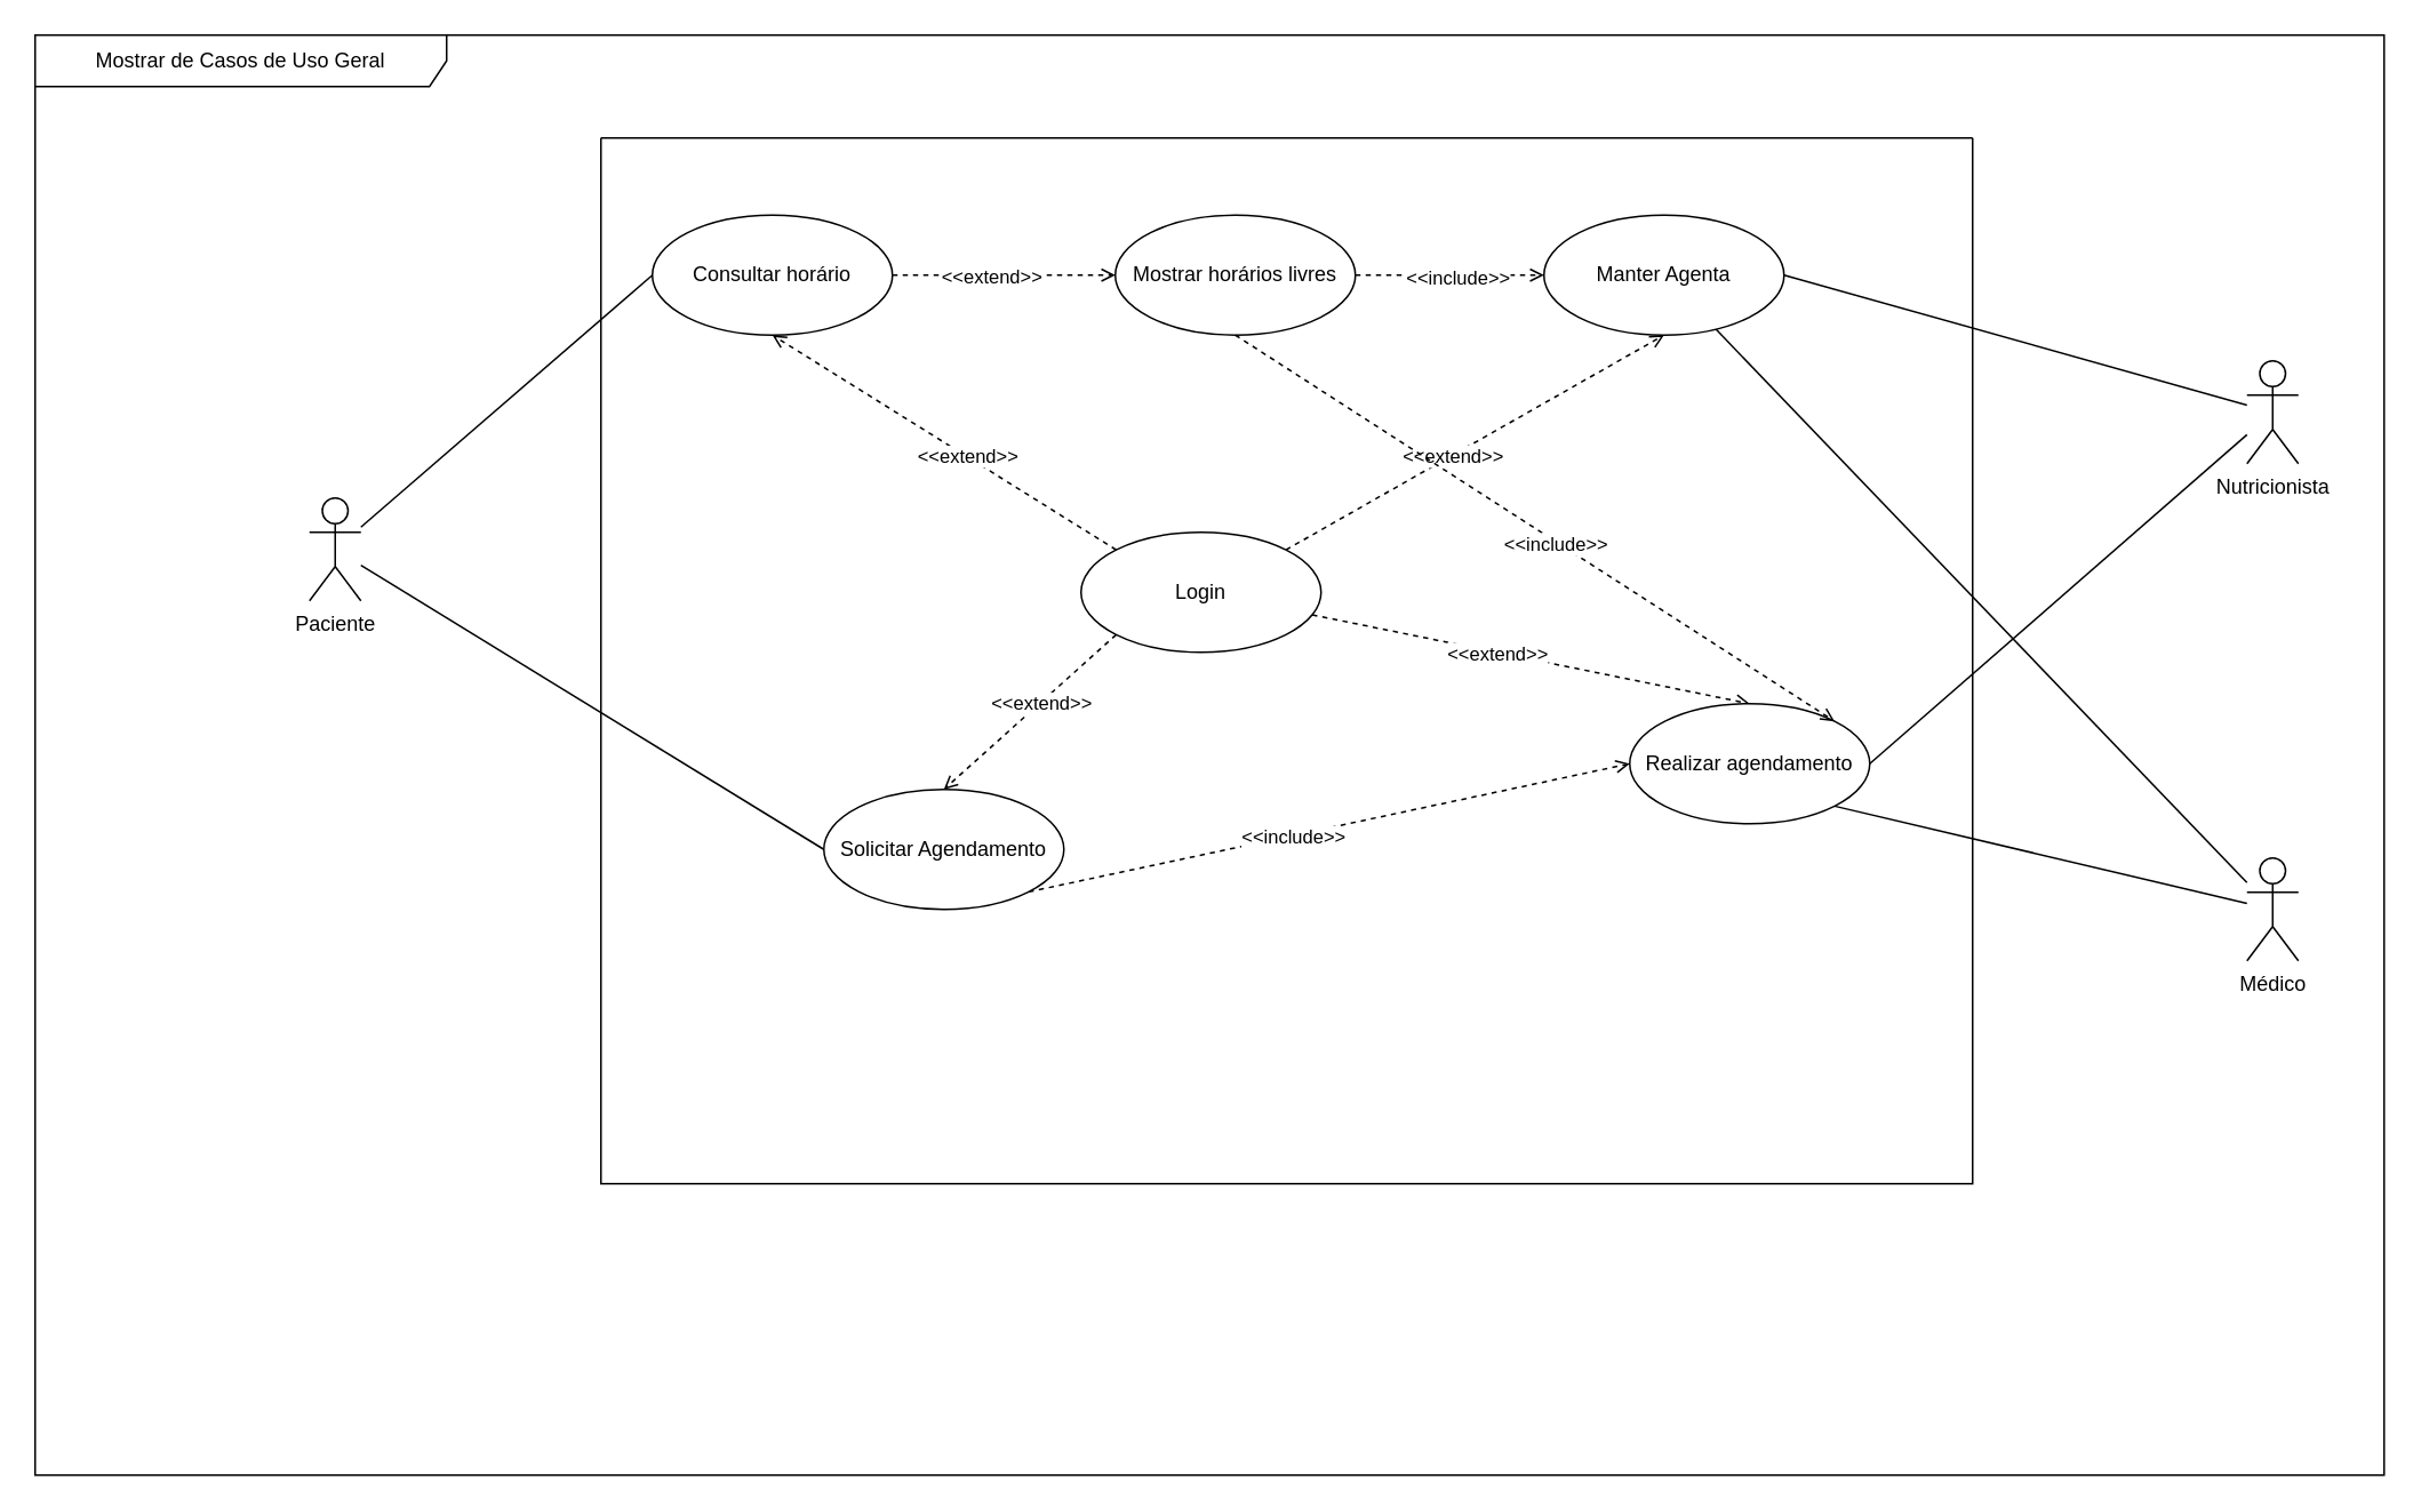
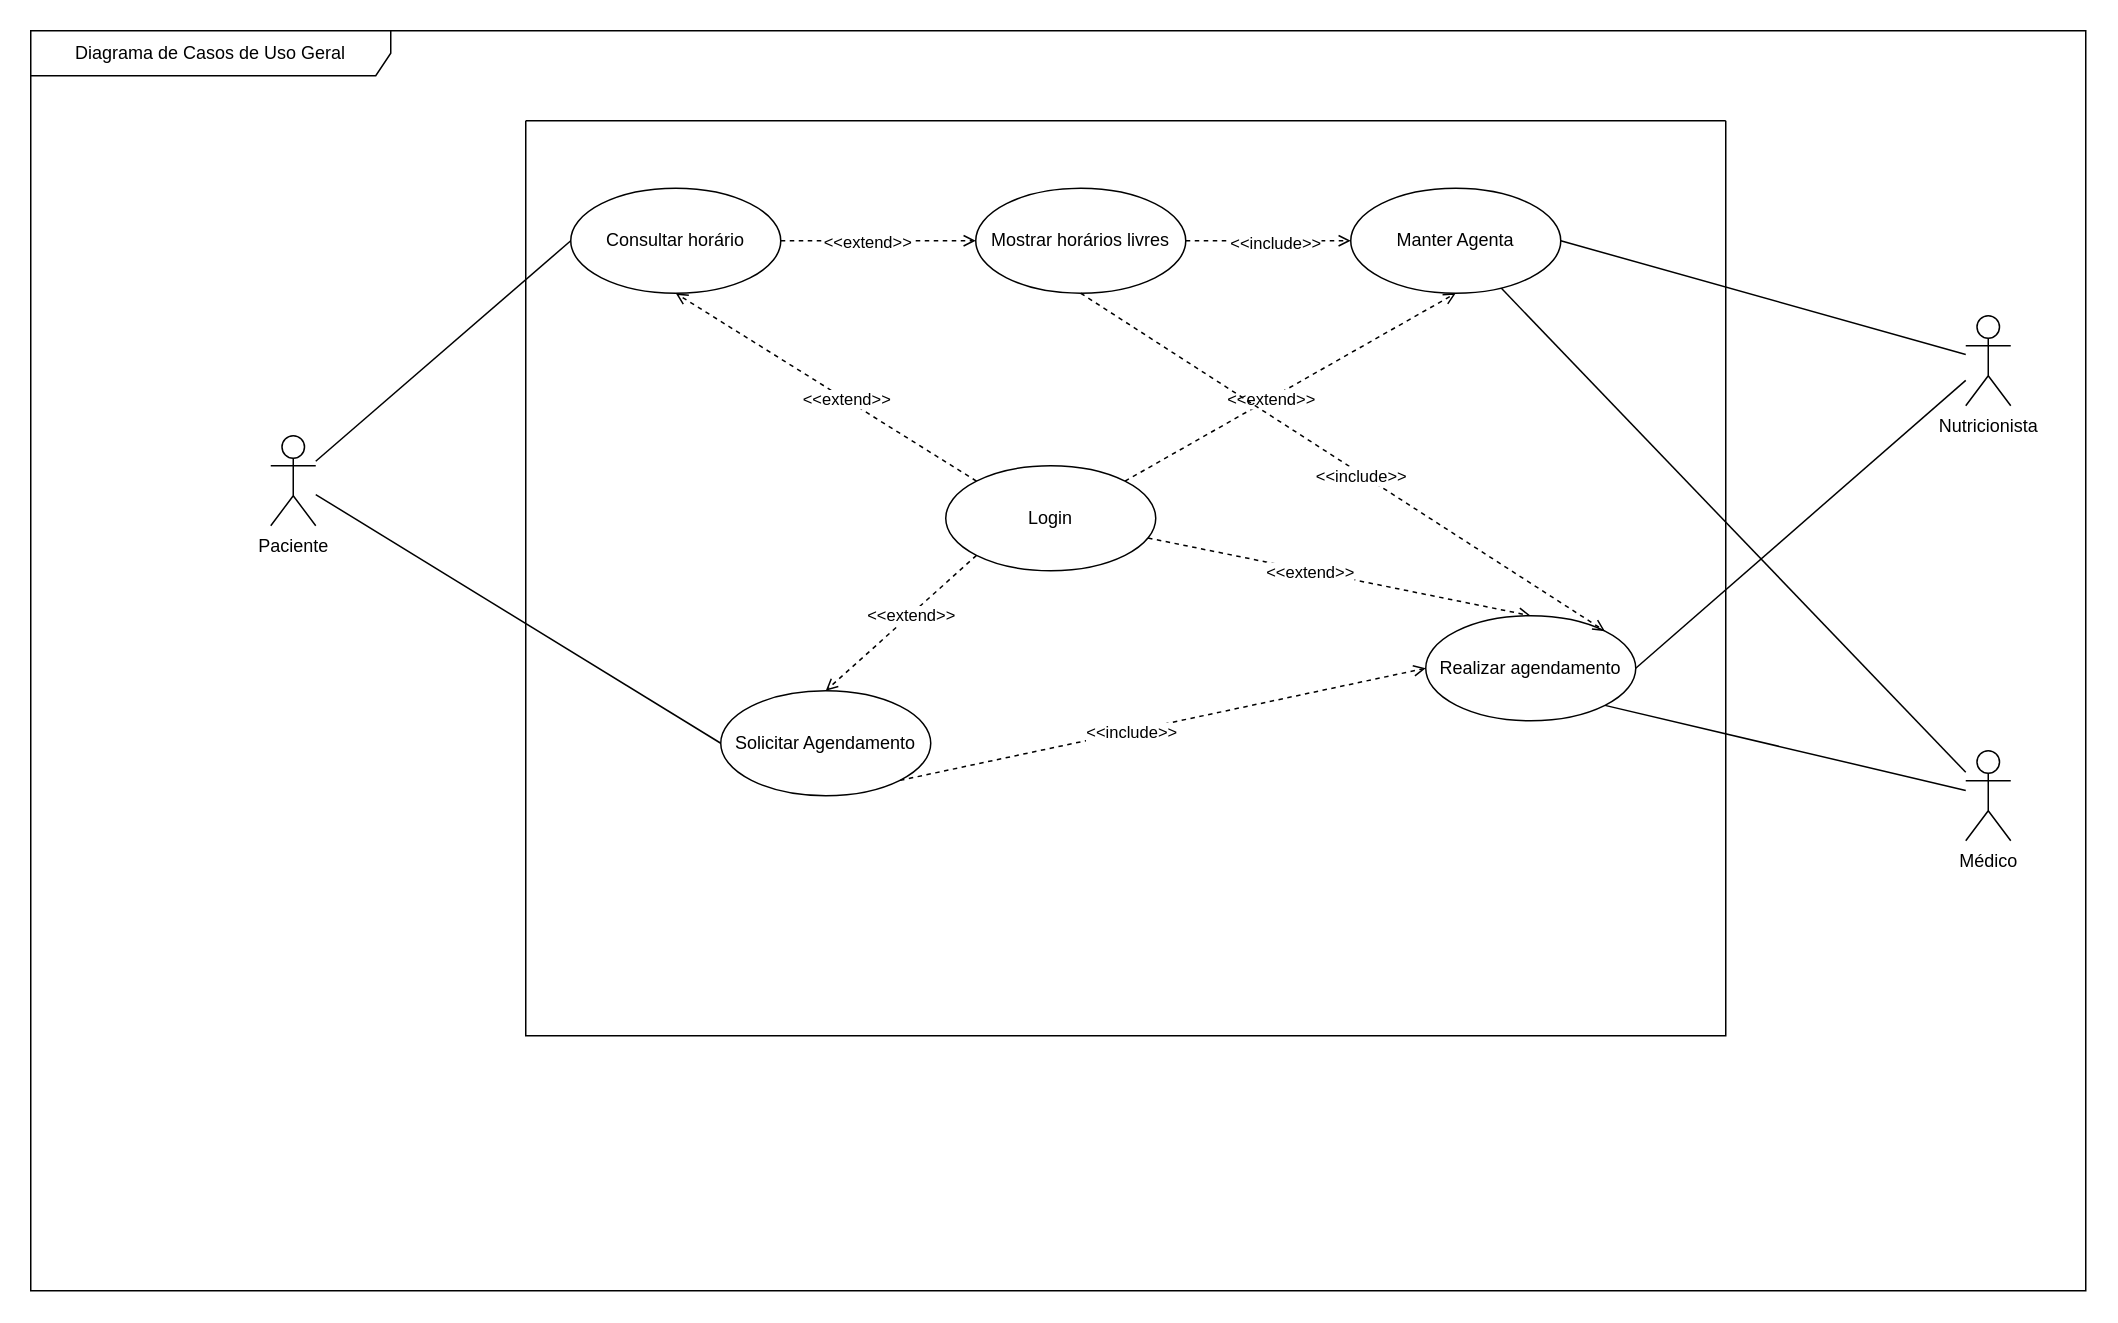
- <mxCell id="34" value="Mostrar de Casos de Uso Geral" style="shape=umlFrame;whiteSpace=wrap;html=1;pointerEvents=0;recursiveResize=0;container=1;collapsible=0;width=240;height=30;" vertex="1" parent="1"><mxGeometry x="20" y="20" width="1370" height="840" as="geometry" /></mxCell>
+ <mxCell id="34" value="Diagrama de Casos de Uso Geral" style="shape=umlFrame;whiteSpace=wrap;html=1;pointerEvents=0;recursiveResize=0;container=1;collapsible=0;width=240;height=30;" vertex="1" parent="1"><mxGeometry x="20" y="20" width="1370" height="840" as="geometry" /></mxCell>
